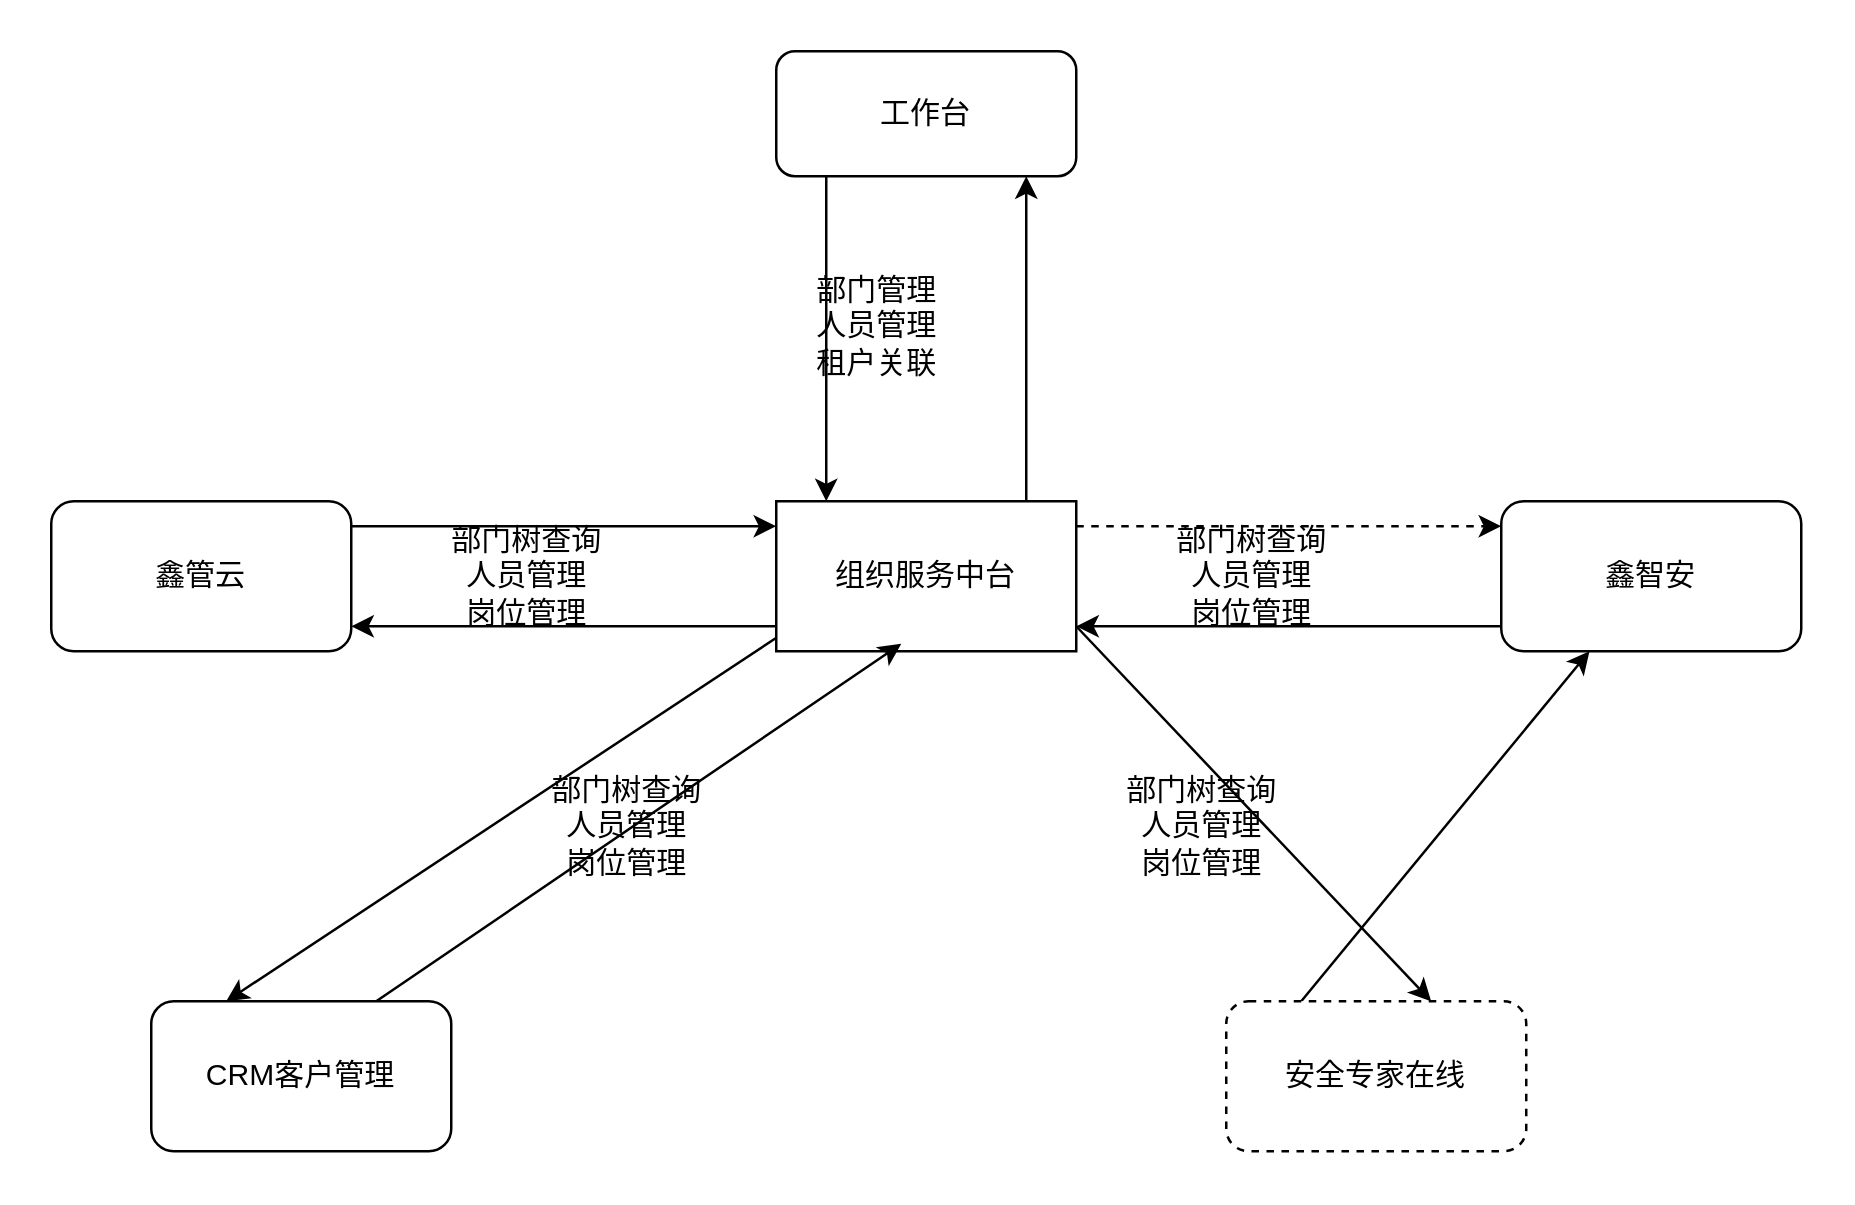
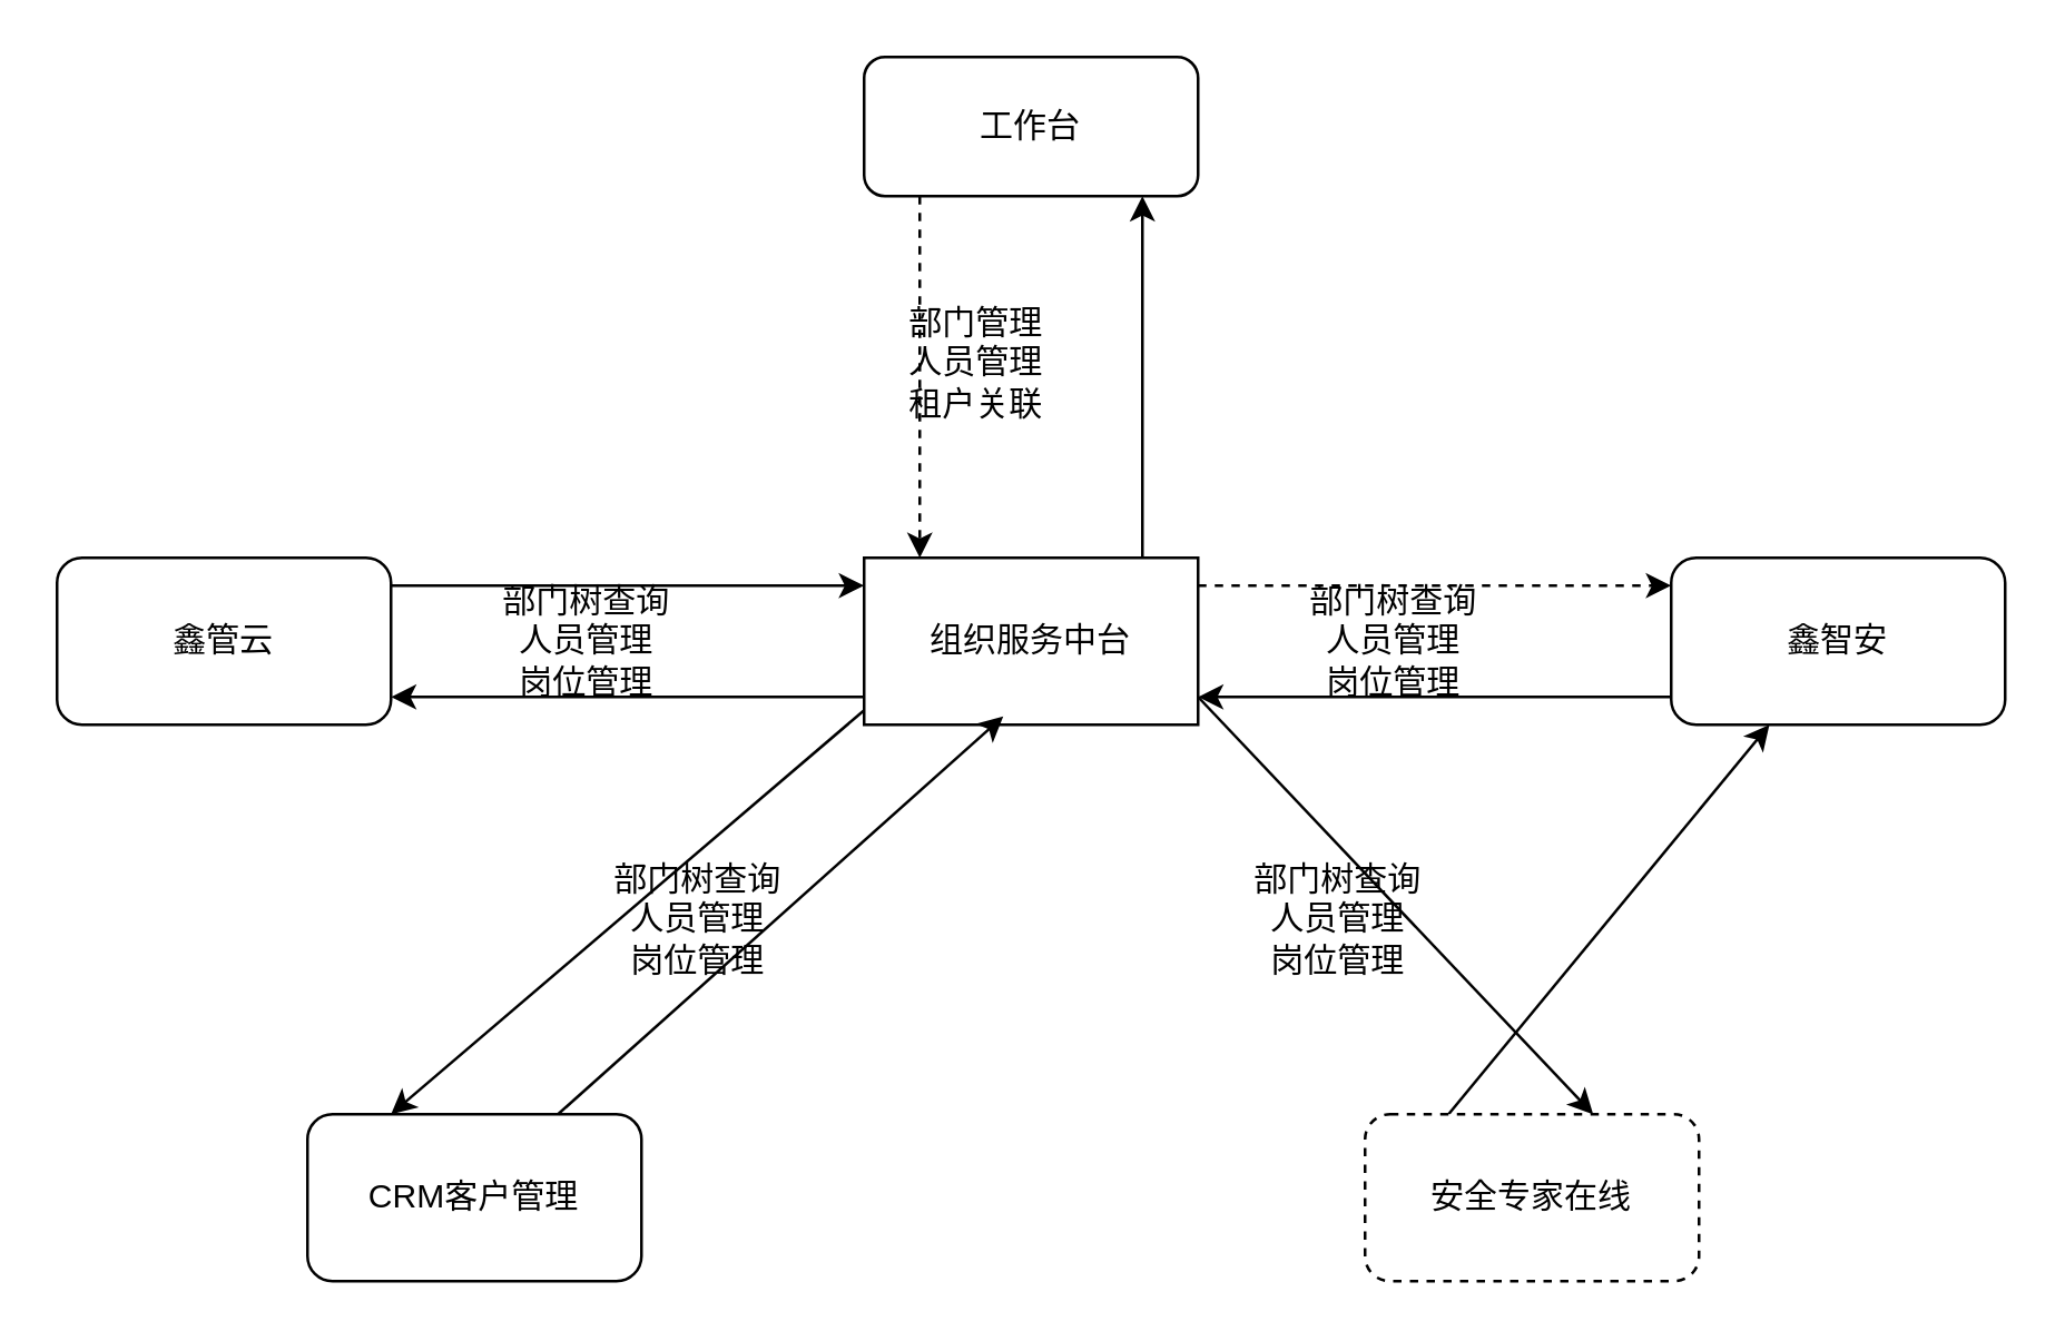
- <mxCell id="8" style="edgeStyle=orthogonalEdgeStyle;rounded=0;orthogonalLoop=1;jettySize=auto;html=1;" edge="1" parent="1" source="9" target="7"><mxGeometry relative="1" as="geometry"><Array as="points"><mxPoint x="330" y="120" /><mxPoint x="330" y="120" /></Array></mxGeometry></mxCell>
+ <mxCell id="8" style="edgeStyle=orthogonalEdgeStyle;rounded=0;orthogonalLoop=1;jettySize=auto;html=1;dashed=1;" edge="1" parent="1" source="9" target="7"><mxGeometry relative="1" as="geometry"><Array as="points"><mxPoint x="330" y="120" /><mxPoint x="330" y="120" /></Array></mxGeometry></mxCell>
- <mxCell id="17" value="CRM客户管理" style="rounded=1;whiteSpace=wrap;html=1;" vertex="1" parent="1"><mxGeometry x="60" y="400" width="120" height="60" as="geometry" /></mxCell>
+ <mxCell id="17" value="CRM客户管理" style="rounded=1;whiteSpace=wrap;html=1;" vertex="1" parent="1"><mxGeometry x="110" y="400" width="120" height="60" as="geometry" /></mxCell>
